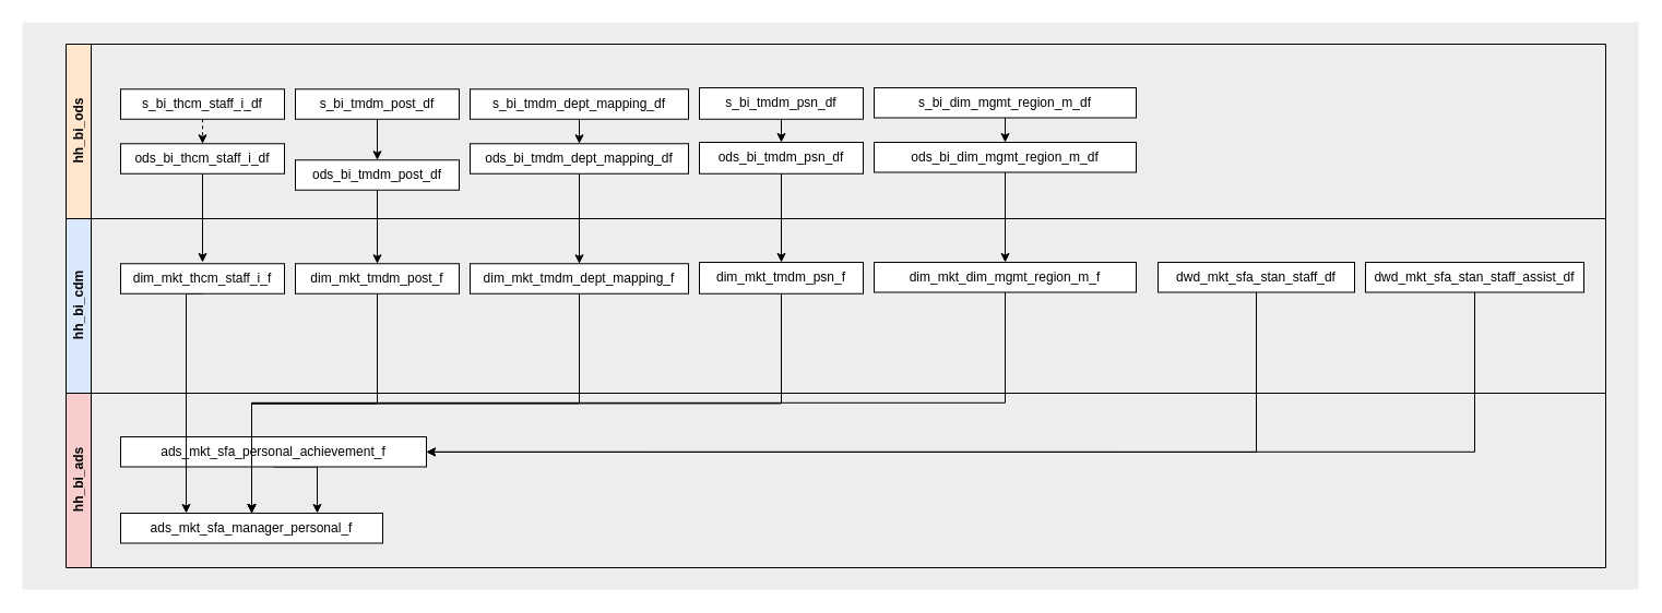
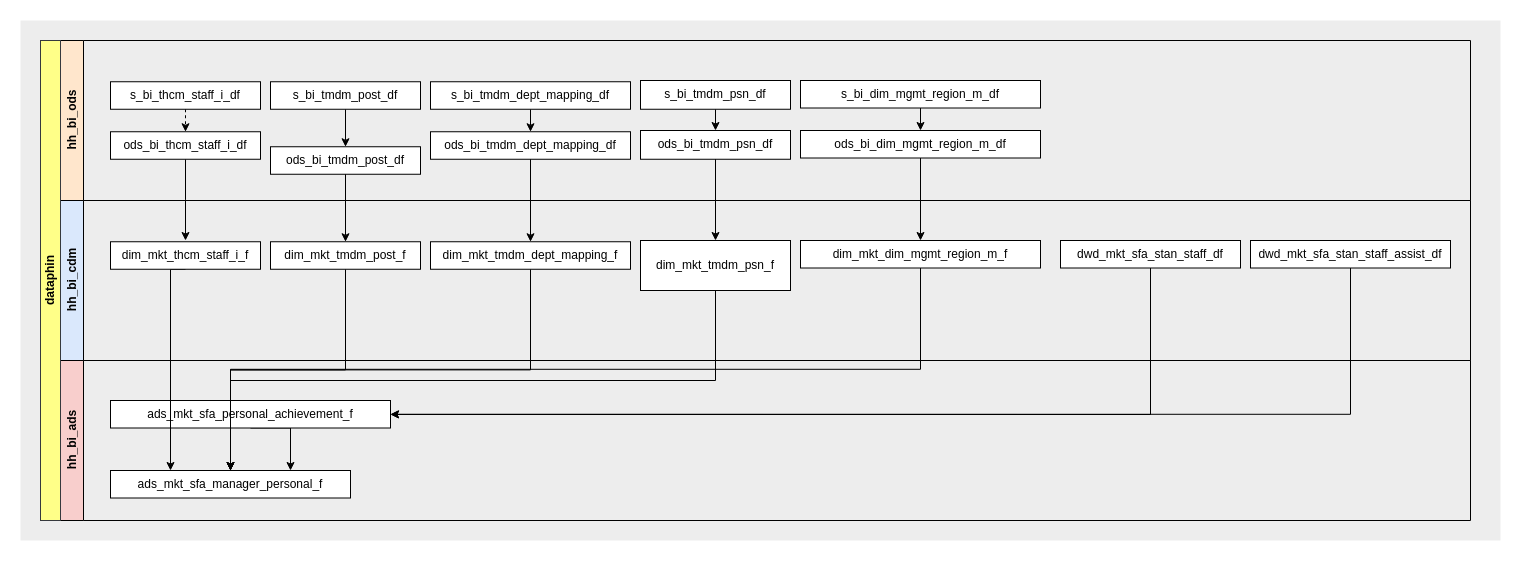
- <mxCell id="42" value="dim_mkt_tmdm_psn_f" style="rounded=0;whiteSpace=wrap;html=1;align=center;" vertex="1" parent="37"><mxGeometry x="580" y="40" width="150" height="28.75" as="geometry" /></mxCell>
+ <mxCell id="42" value="dim_mkt_tmdm_psn_f" style="rounded=0;whiteSpace=wrap;html=1;align=center;" vertex="1" parent="37"><mxGeometry x="580" y="40" width="150" height="50" as="geometry" /></mxCell>
+ <mxCell id="43" value="dataphin" style="rounded=0;whiteSpace=wrap;html=1;horizontal=0;fontStyle=1;fillColor=#ffff88;strokeColor=#36393d;" vertex="1" parent="1"><mxGeometry x="40" y="40" width="20" height="480" as="geometry" /></mxCell>
